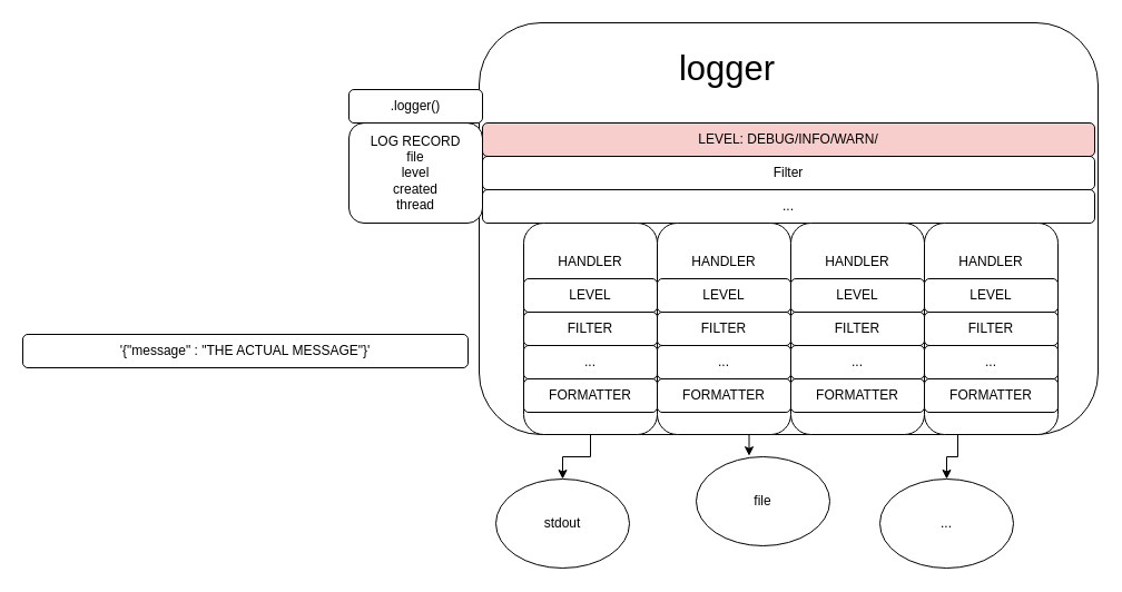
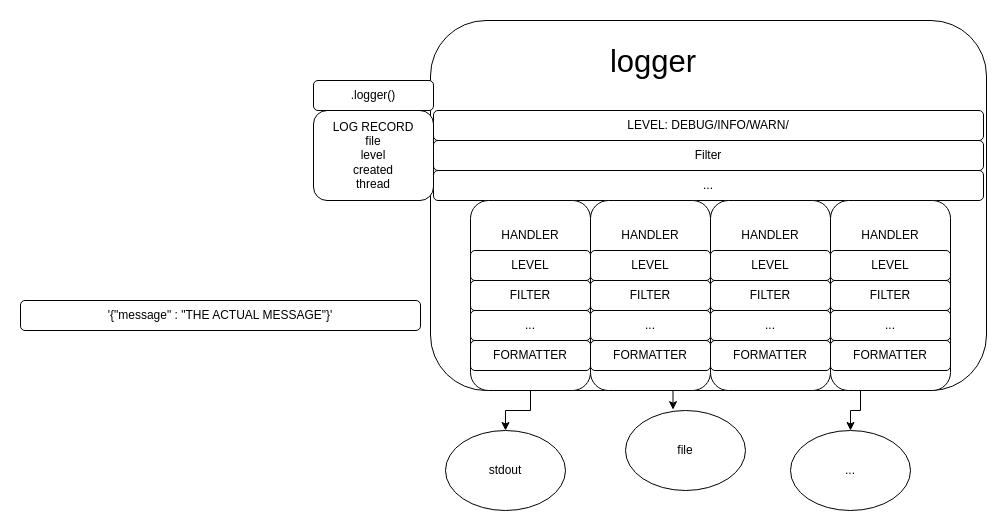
- <mxCell id="3" value="LEVEL: DEBUG/INFO/WARN/" style="rounded=1;whiteSpace=wrap;html=1;fillColor=#f8cecc;" vertex="1" parent="1"><mxGeometry x="433" y="110" width="550" height="30" as="geometry" /></mxCell>
+ <mxCell id="3" value="LEVEL: DEBUG/INFO/WARN/" style="rounded=1;whiteSpace=wrap;html=1;" vertex="1" parent="1"><mxGeometry x="433" y="110" width="550" height="30" as="geometry" /></mxCell>
